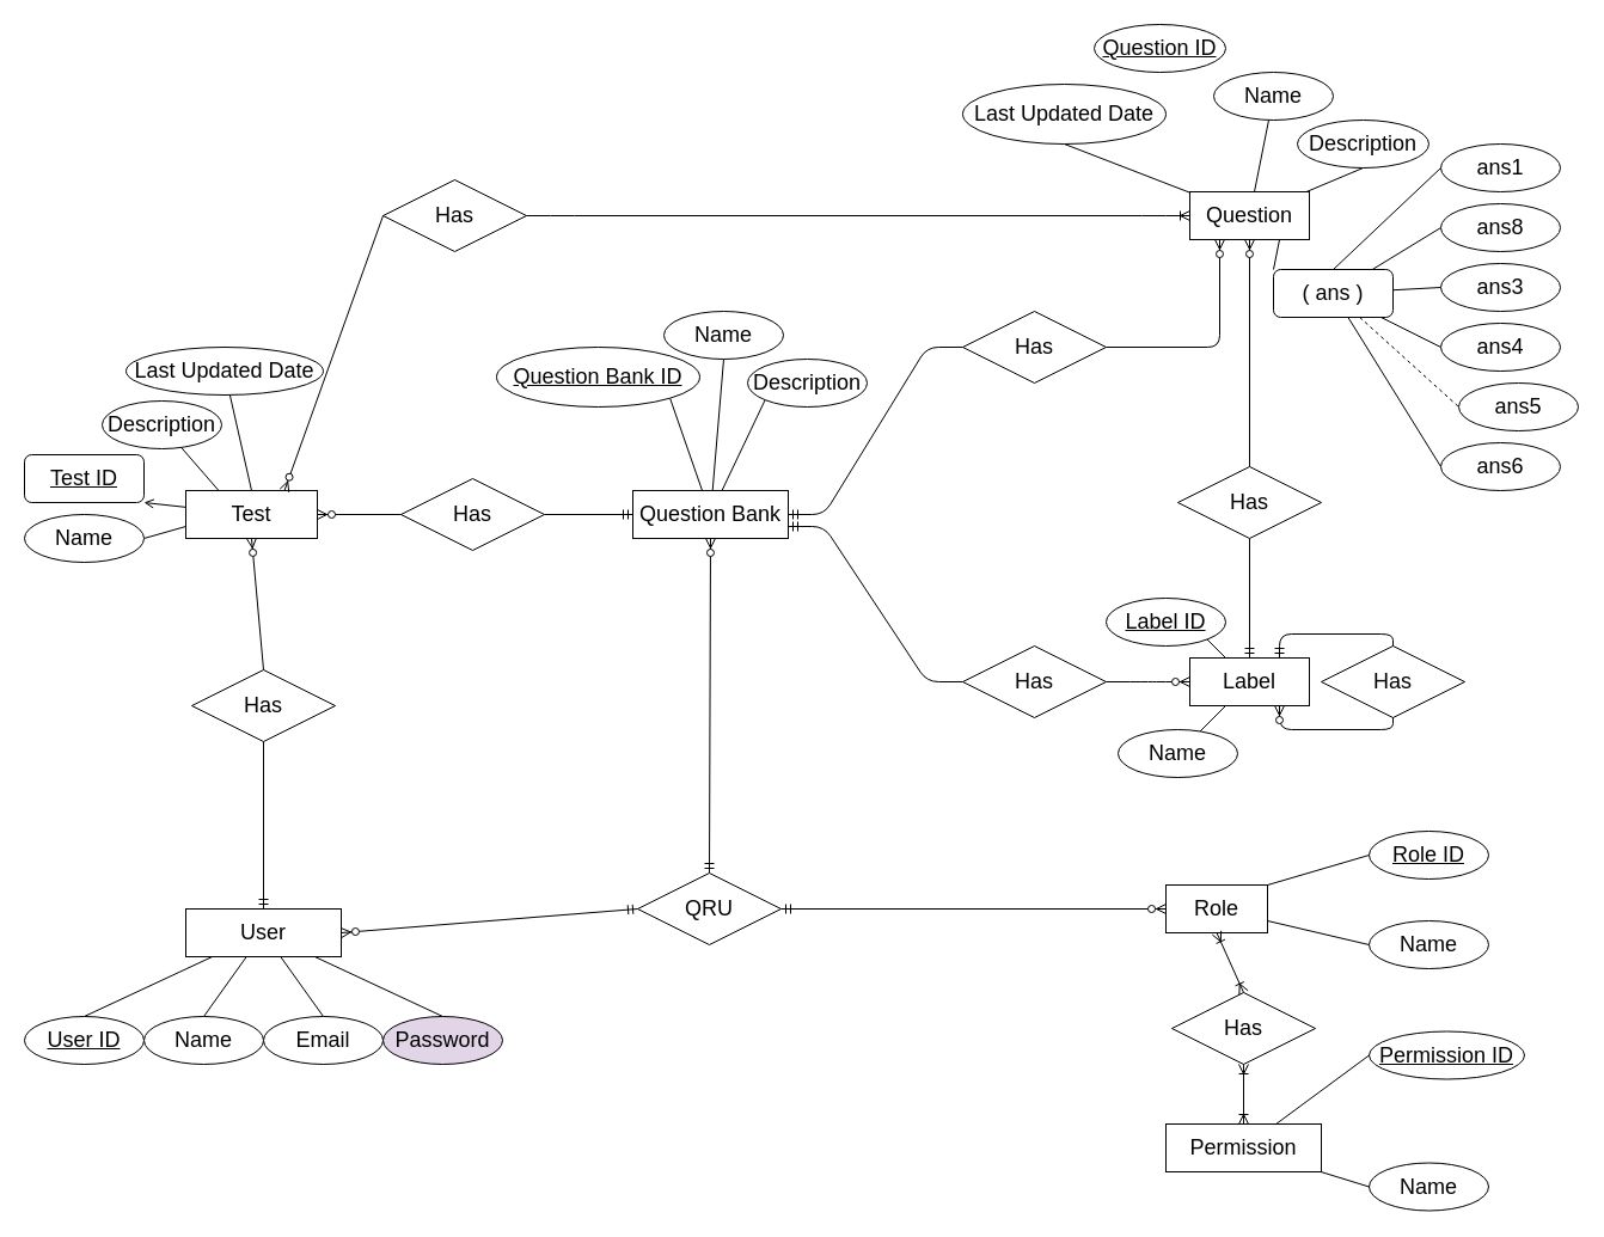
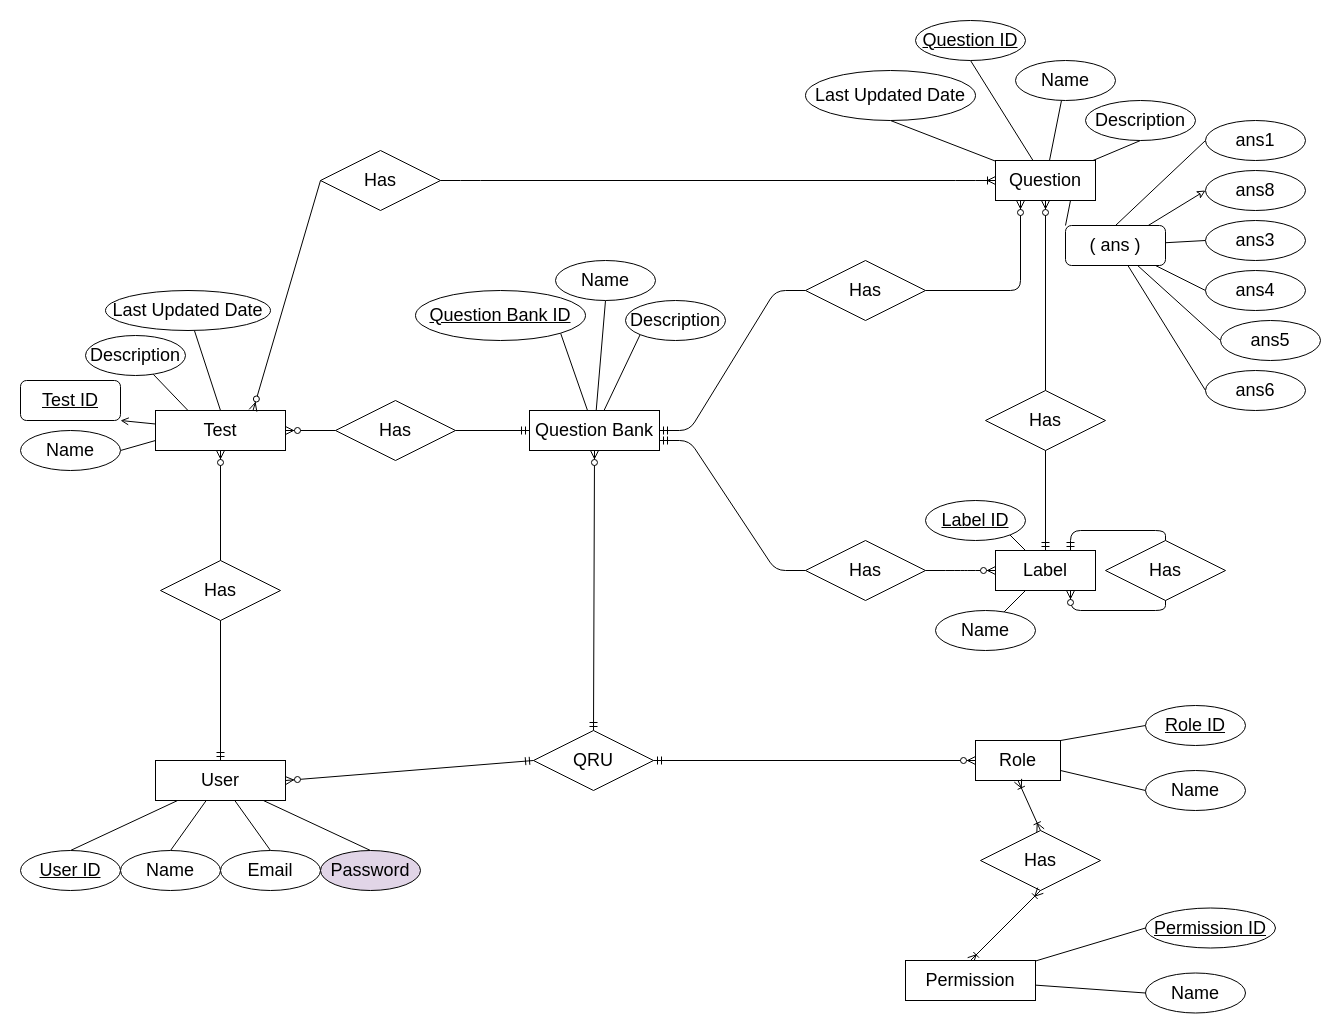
+ <mxCell id="9" style="edgeStyle=none;html=1;entryX=0.5;entryY=1;entryDx=0;entryDy=0;endArrow=none;endFill=0;fontSize=18;" edge="1" parent="1" source="13" target="31"><mxGeometry relative="1" as="geometry" /></mxCell>
- <mxCell id="33" style="edgeStyle=none;html=1;entryX=0;entryY=0.5;entryDx=0;entryDy=0;endArrow=none;endFill=0;fontSize=18;" edge="1" parent="1" source="38" target="41"><mxGeometry relative="1" as="geometry" /></mxCell>
+ <mxCell id="33" style="edgeStyle=none;html=1;entryX=0;entryY=0.5;entryDx=0;entryDy=0;endArrow=classic;endFill=0;fontSize=18;" edge="1" parent="1" source="38" target="41"><mxGeometry relative="1" as="geometry" /></mxCell>
- <mxCell id="36" style="edgeStyle=none;html=1;entryX=0;entryY=0.5;entryDx=0;entryDy=0;endArrow=none;endFill=0;fontSize=18;dashed=1;" edge="1" parent="1" source="38" target="43"><mxGeometry relative="1" as="geometry" /></mxCell>
+ <mxCell id="36" style="edgeStyle=none;html=1;entryX=0;entryY=0.5;entryDx=0;entryDy=0;endArrow=none;endFill=0;fontSize=18;" edge="1" parent="1" source="38" target="43"><mxGeometry relative="1" as="geometry" /></mxCell>
- <mxCell id="79" value="Test" style="whiteSpace=wrap;html=1;align=center;fontSize=18;" vertex="1" parent="1"><mxGeometry x="155" y="410" width="110" height="40" as="geometry" /></mxCell>
+ <mxCell id="79" value="Test" style="whiteSpace=wrap;html=1;align=center;fontSize=18;" vertex="1" parent="1"><mxGeometry x="155" y="410" width="130" height="40" as="geometry" /></mxCell>
- <mxCell id="65" value="Role ID" style="ellipse;whiteSpace=wrap;html=1;align=center;fontStyle=4;fontSize=18;" vertex="1" parent="1"><mxGeometry x="1145" y="695" width="100" height="40" as="geometry" /></mxCell>
+ <mxCell id="65" value="Role ID" style="ellipse;whiteSpace=wrap;html=1;align=center;fontStyle=4;fontSize=18;" vertex="1" parent="1"><mxGeometry x="1145" y="705" width="100" height="40" as="geometry" /></mxCell>
- <mxCell id="69" value="Permission ID" style="ellipse;whiteSpace=wrap;html=1;align=center;fontStyle=4;fontSize=18;" vertex="1" parent="1"><mxGeometry x="1145" y="862.5" width="130" height="40" as="geometry" /></mxCell>
+ <mxCell id="69" value="Permission ID" style="ellipse;whiteSpace=wrap;html=1;align=center;fontStyle=4;fontSize=18;" vertex="1" parent="1"><mxGeometry x="1145" y="907.5" width="130" height="40" as="geometry" /></mxCell>
- <mxCell id="64" value="Permission" style="whiteSpace=wrap;html=1;align=center;fontSize=18;" vertex="1" parent="1"><mxGeometry x="975" y="940" width="130" height="40" as="geometry" /></mxCell>
+ <mxCell id="64" value="Permission" style="whiteSpace=wrap;html=1;align=center;fontSize=18;" vertex="1" parent="1"><mxGeometry x="905" y="960" width="130" height="40" as="geometry" /></mxCell>
